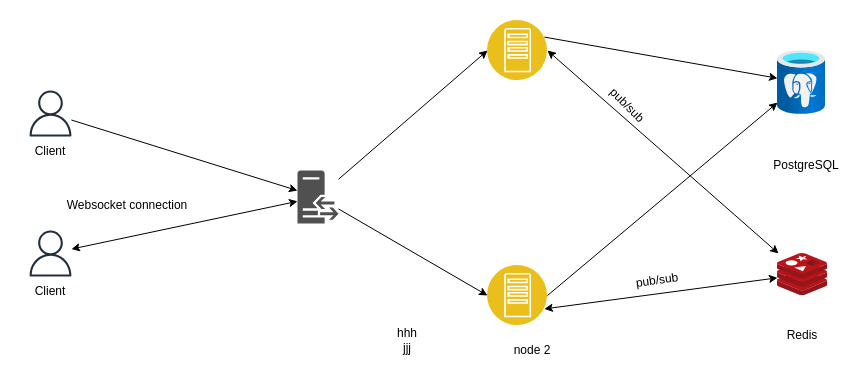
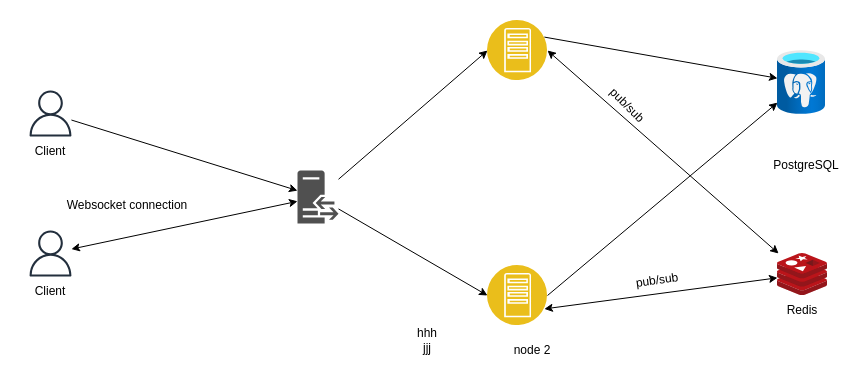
- <mxCell id="15" value="Redis" style="text;html=1;strokeColor=none;fillColor=none;align=center;verticalAlign=middle;whiteSpace=wrap;rounded=0;" parent="1" vertex="1"><mxGeometry x="772" y="320" width="60" height="30" as="geometry" /></mxCell>
+ <mxCell id="15" value="Redis" style="text;html=1;strokeColor=none;fillColor=none;align=center;verticalAlign=middle;whiteSpace=wrap;rounded=0;" parent="1" vertex="1"><mxGeometry x="772" y="295" width="60" height="30" as="geometry" /></mxCell>
- <mxCell id="19" value="hhh&lt;br&gt;jjj" style="text;html=1;strokeColor=none;fillColor=none;align=center;verticalAlign=middle;whiteSpace=wrap;rounded=0;" vertex="1" parent="1"><mxGeometry x="377" y="325" width="60" height="30" as="geometry" /></mxCell>
+ <mxCell id="19" value="hhh&lt;br&gt;jjj" style="text;html=1;strokeColor=none;fillColor=none;align=center;verticalAlign=middle;whiteSpace=wrap;rounded=0;" vertex="1" parent="1"><mxGeometry x="397" y="325" width="60" height="30" as="geometry" /></mxCell>
